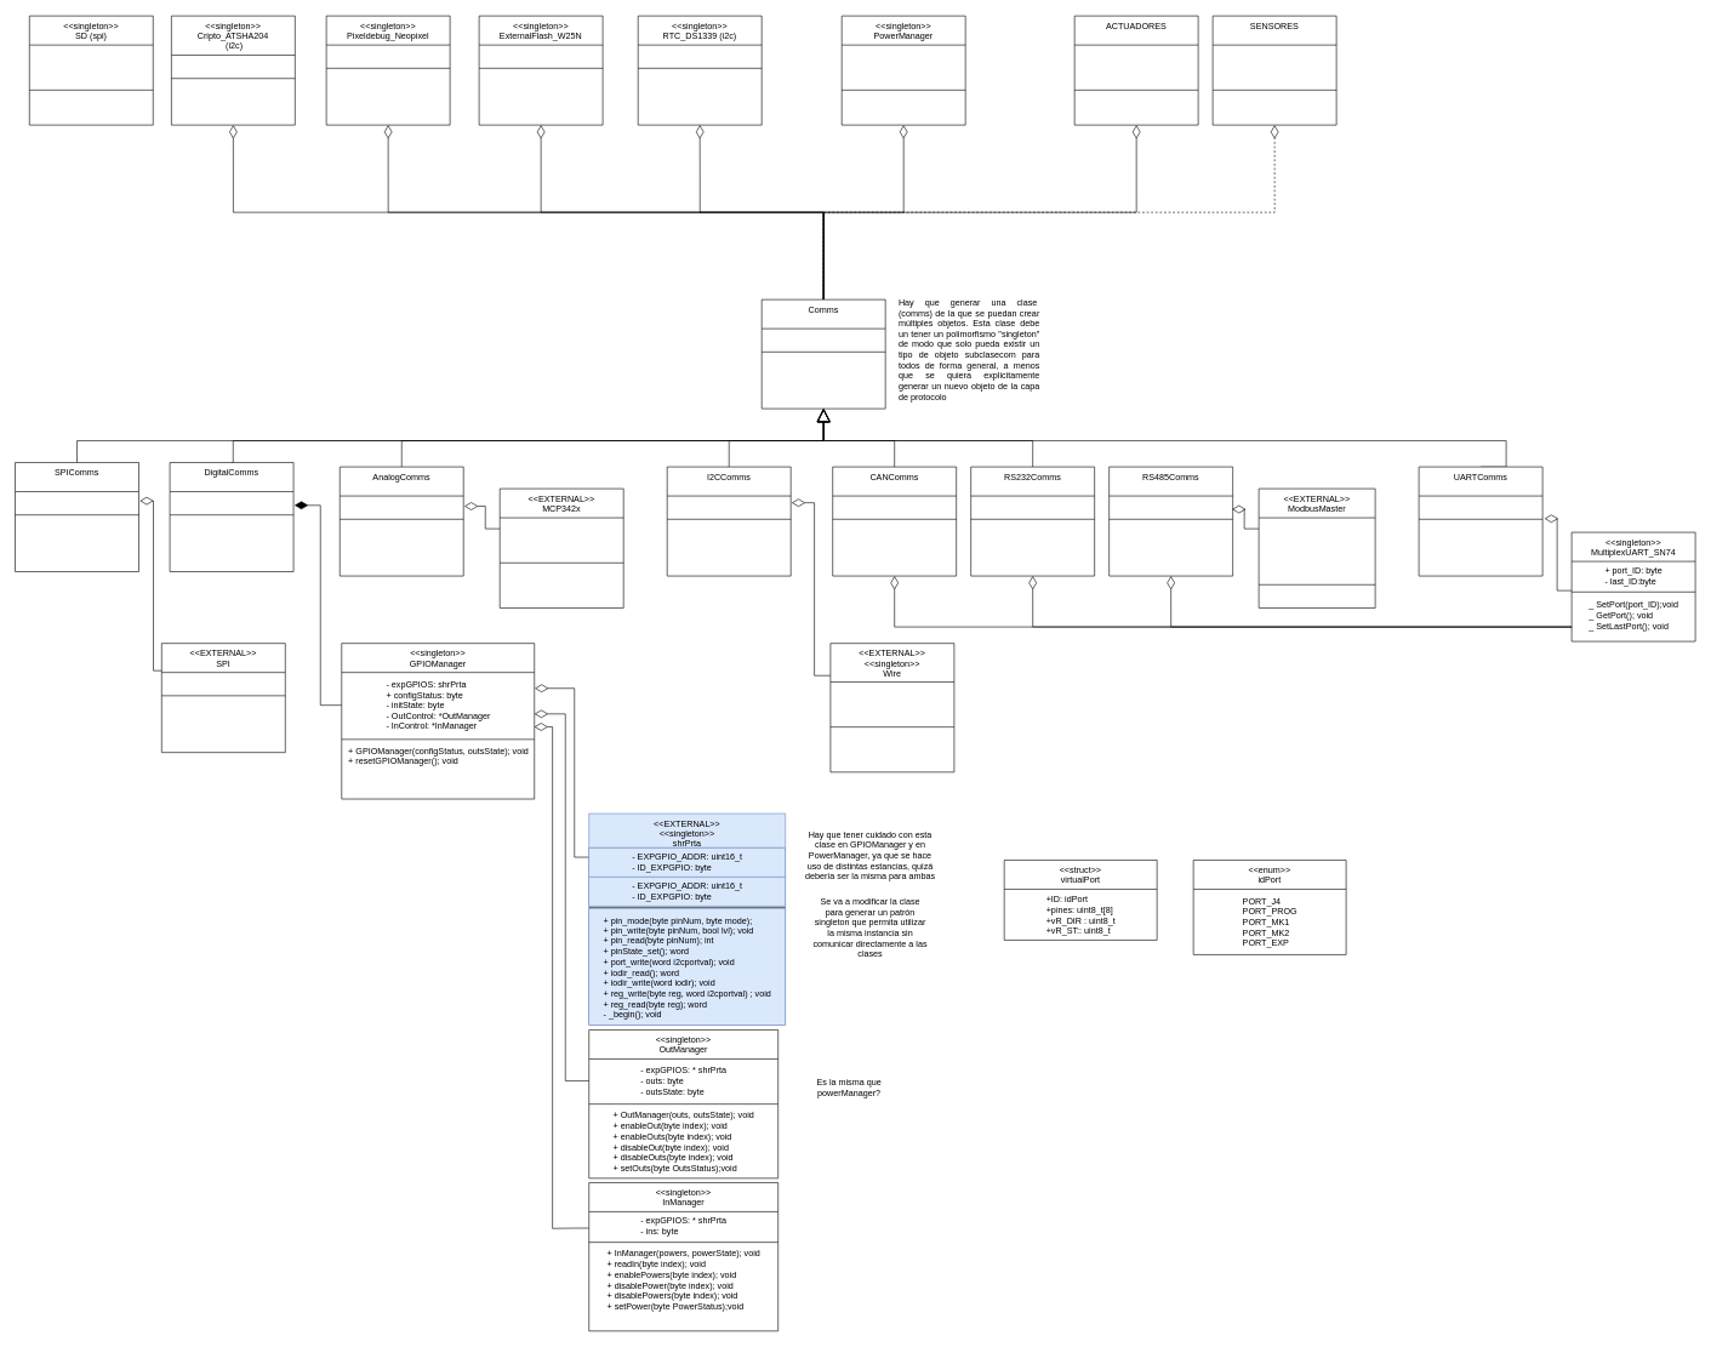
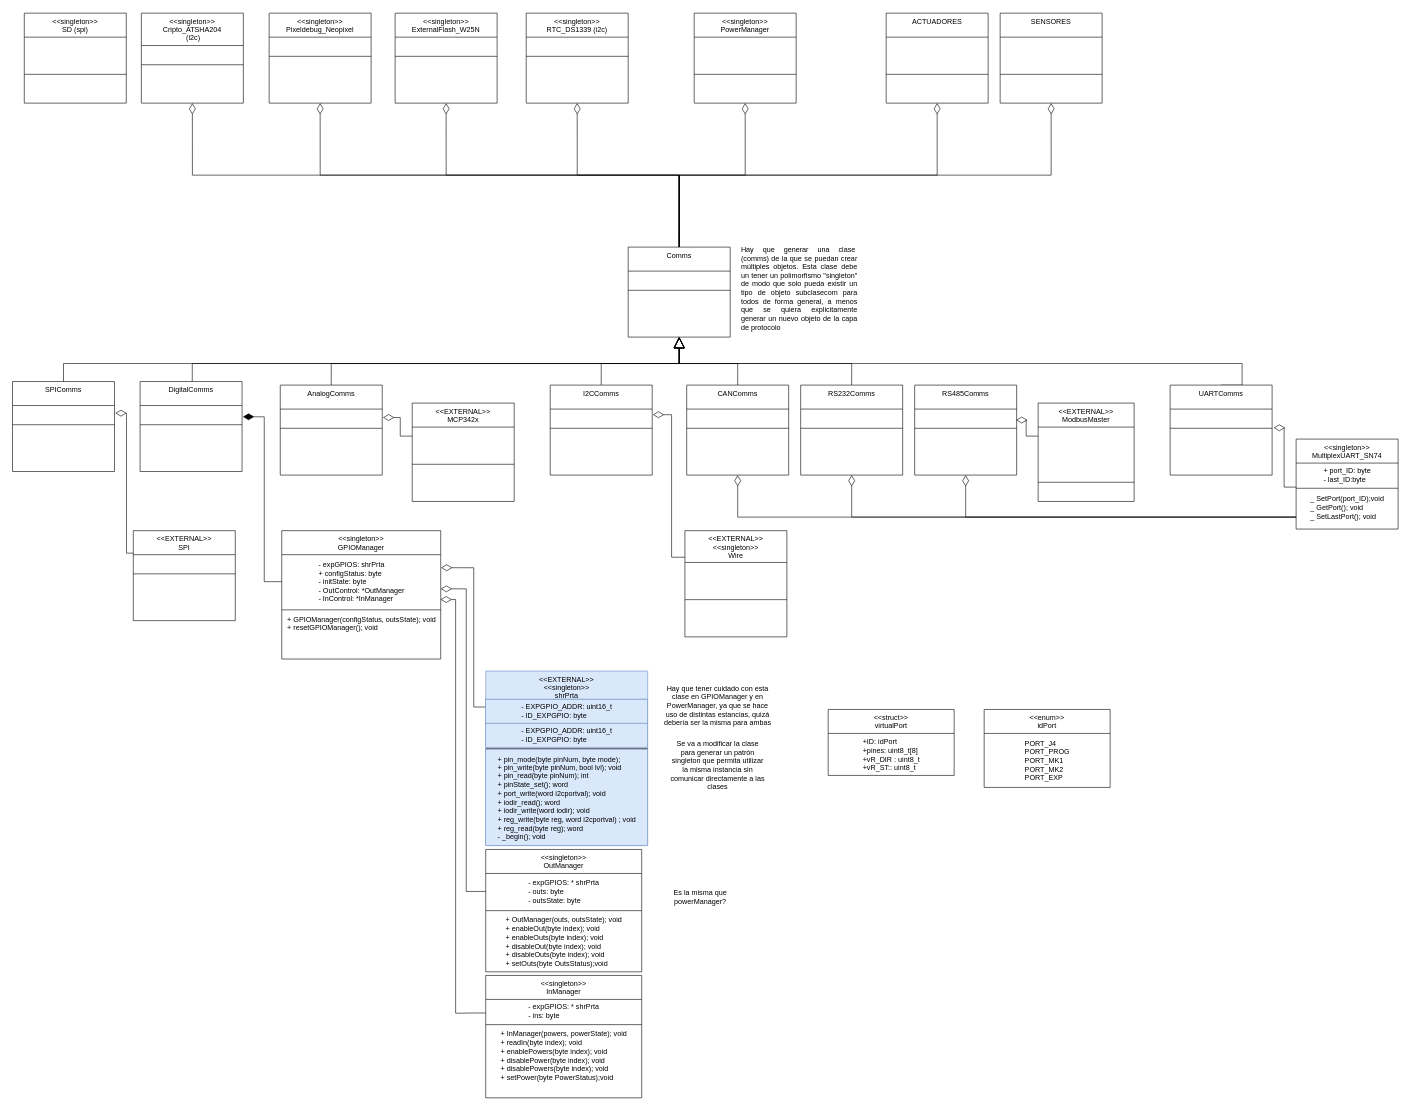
- <mxCell id="99" style="edgeStyle=orthogonalEdgeStyle;rounded=0;orthogonalLoop=1;jettySize=auto;html=1;exitX=0.5;exitY=0;exitDx=0;exitDy=0;entryX=0.5;entryY=1;entryDx=0;entryDy=0;endSize=16;endArrow=diamondThin;endFill=0;dashed=1;" parent="1" source="136" target="112" edge="1"><mxGeometry relative="1" as="geometry"><Array as="points"><mxPoint x="1131.65" y="290.95" /><mxPoint x="1751.65" y="290.95" /></Array></mxGeometry></mxCell>
+ <mxCell id="99" style="edgeStyle=orthogonalEdgeStyle;rounded=0;orthogonalLoop=1;jettySize=auto;html=1;exitX=0.5;exitY=0;exitDx=0;exitDy=0;entryX=0.5;entryY=1;entryDx=0;entryDy=0;endSize=16;endArrow=diamondThin;endFill=0;" parent="1" source="136" target="112" edge="1"><mxGeometry relative="1" as="geometry"><Array as="points"><mxPoint x="1131.65" y="290.95" /><mxPoint x="1751.65" y="290.95" /></Array></mxGeometry></mxCell>
